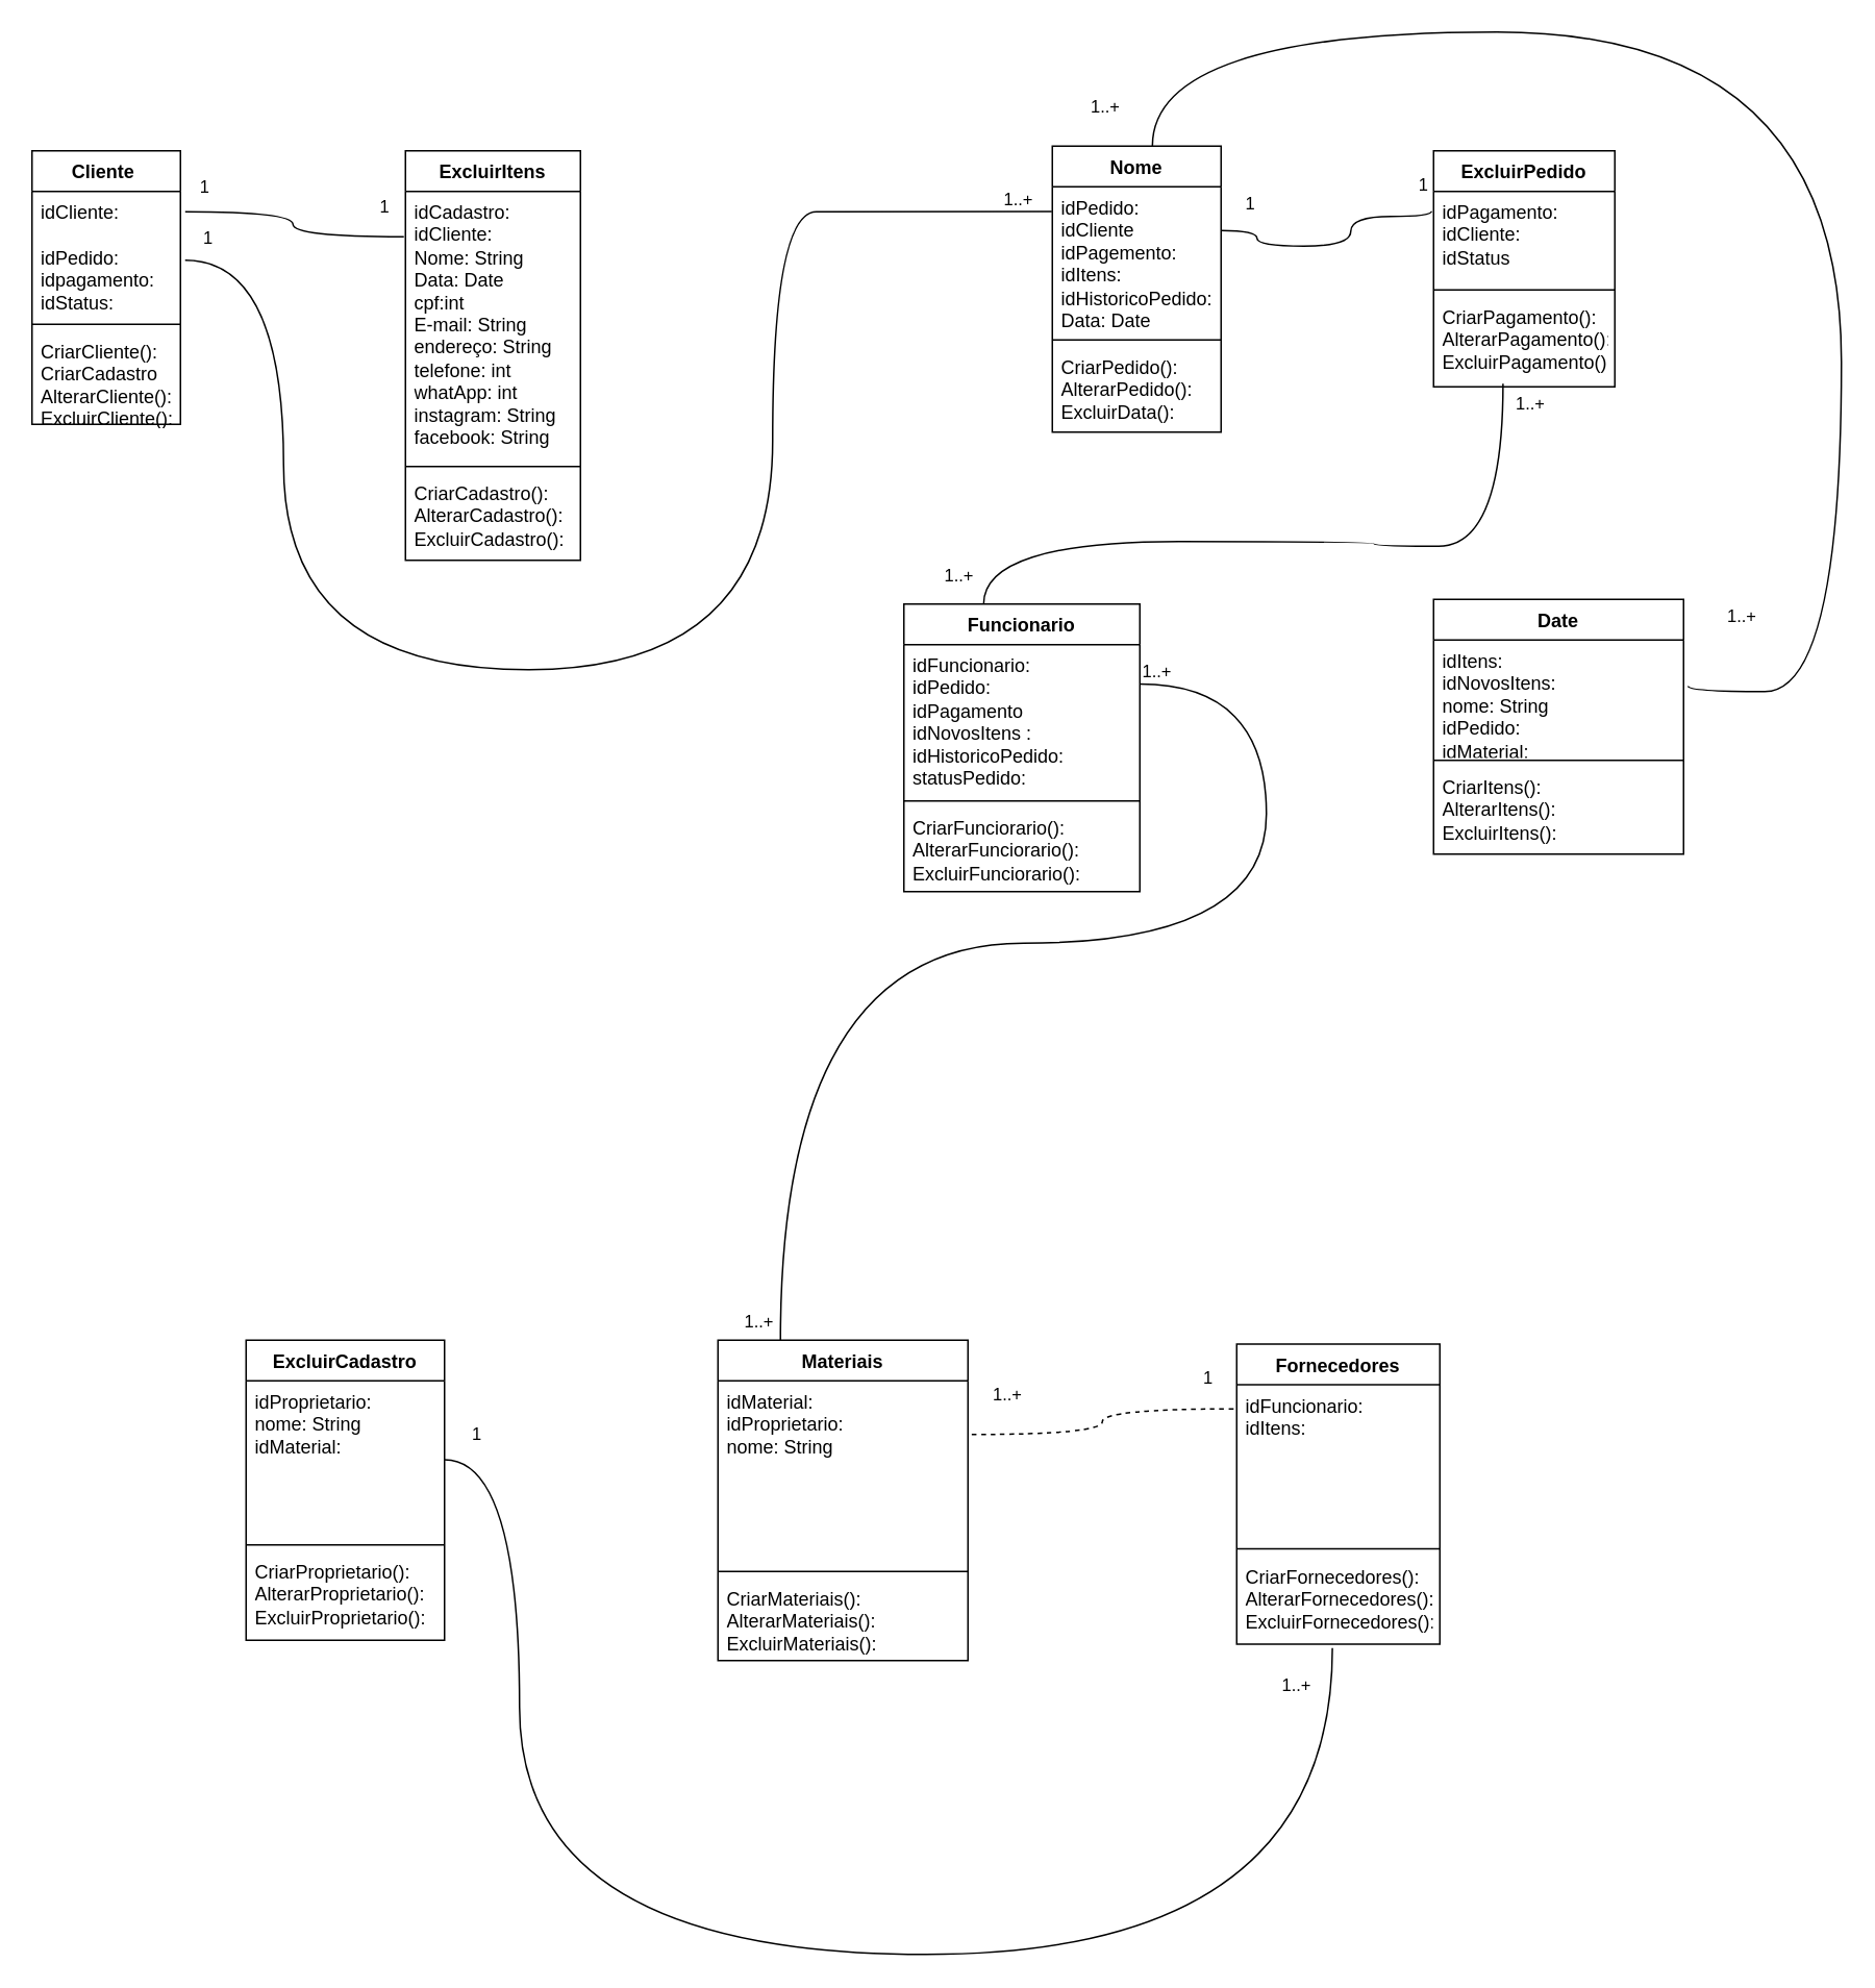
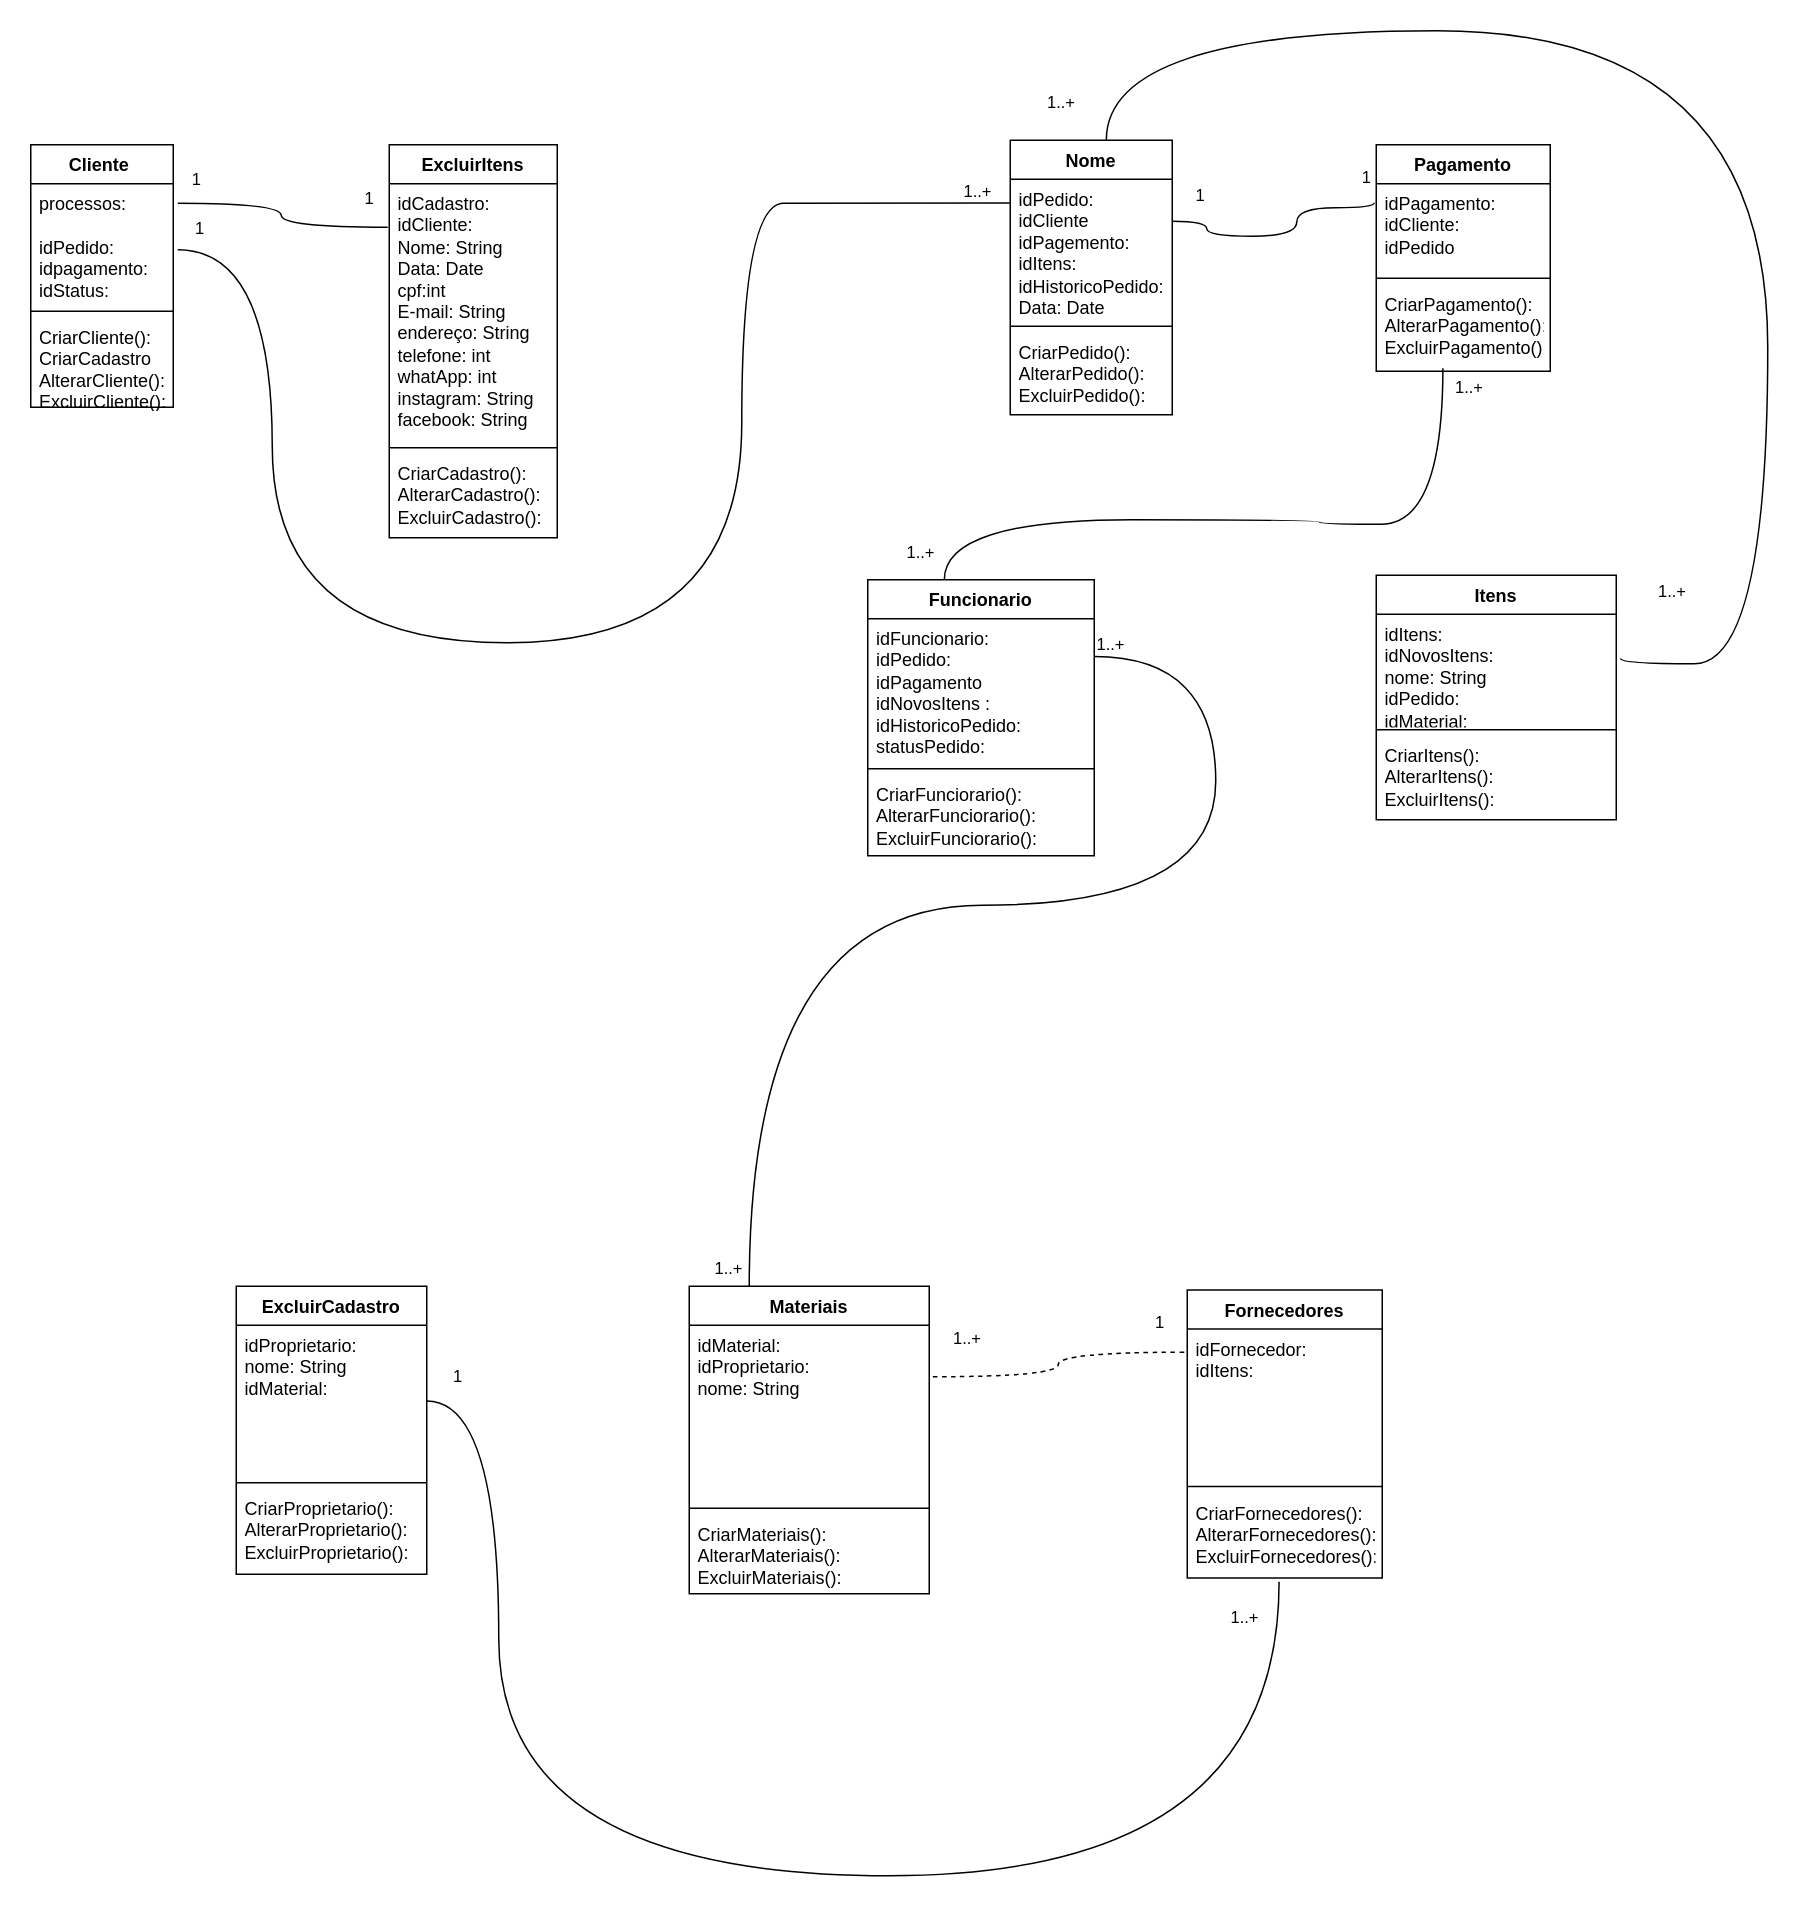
- <mxCell id="22" value="ExcluirPedido" style="swimlane;fontStyle=1;align=center;verticalAlign=top;childLayout=stackLayout;horizontal=1;startSize=26;horizontalStack=0;resizeParent=1;resizeParentMax=0;resizeLast=0;collapsible=1;marginBottom=0;whiteSpace=wrap;html=1;" parent="1" vertex="1"><mxGeometry x="917" y="96" width="116" height="151" as="geometry" /></mxCell>
+ <mxCell id="22" value="Pagamento" style="swimlane;fontStyle=1;align=center;verticalAlign=top;childLayout=stackLayout;horizontal=1;startSize=26;horizontalStack=0;resizeParent=1;resizeParentMax=0;resizeLast=0;collapsible=1;marginBottom=0;whiteSpace=wrap;html=1;" parent="1" vertex="1"><mxGeometry x="917" y="96" width="116" height="151" as="geometry" /></mxCell>
- <mxCell id="23" value="idPagamento:&lt;div&gt;idCliente:&lt;/div&gt;&lt;div&gt;idStatus&lt;br&gt;&lt;div&gt;&lt;br&gt;&lt;/div&gt;&lt;/div&gt;" style="text;strokeColor=none;fillColor=none;align=left;verticalAlign=top;spacingLeft=4;spacingRight=4;overflow=hidden;rotatable=0;points=[[0,0.5],[1,0.5]];portConstraint=eastwest;whiteSpace=wrap;html=1;" parent="22" vertex="1"><mxGeometry y="26" width="116" height="59" as="geometry" /></mxCell>
+ <mxCell id="23" value="idPagamento:&lt;div&gt;idCliente:&lt;/div&gt;&lt;div&gt;idPedido&lt;br&gt;&lt;div&gt;&lt;br&gt;&lt;/div&gt;&lt;/div&gt;" style="text;strokeColor=none;fillColor=none;align=left;verticalAlign=top;spacingLeft=4;spacingRight=4;overflow=hidden;rotatable=0;points=[[0,0.5],[1,0.5]];portConstraint=eastwest;whiteSpace=wrap;html=1;" parent="22" vertex="1"><mxGeometry y="26" width="116" height="59" as="geometry" /></mxCell>
- <mxCell id="3" value="&lt;div&gt;idCliente:&amp;nbsp;&lt;/div&gt;&lt;div&gt;&lt;br&gt;&lt;/div&gt;idPedido:&lt;div&gt;idpagamento:&lt;/div&gt;&lt;div&gt;idStatus:&lt;/div&gt;&lt;div&gt;&lt;br&gt;&lt;div&gt;&lt;br&gt;&lt;/div&gt;&lt;div&gt;&lt;br&gt;&lt;/div&gt;&lt;/div&gt;" style="text;strokeColor=none;fillColor=none;align=left;verticalAlign=top;spacingLeft=4;spacingRight=4;overflow=hidden;rotatable=0;points=[[0,0.5],[1,0.5]];portConstraint=eastwest;whiteSpace=wrap;html=1;" parent="2" vertex="1"><mxGeometry y="26" width="95" height="81" as="geometry" /></mxCell>
+ <mxCell id="3" value="&lt;div&gt;processos:&amp;nbsp;&lt;/div&gt;&lt;div&gt;&lt;br&gt;&lt;/div&gt;idPedido:&lt;div&gt;idpagamento:&lt;/div&gt;&lt;div&gt;idStatus:&lt;/div&gt;&lt;div&gt;&lt;br&gt;&lt;div&gt;&lt;br&gt;&lt;/div&gt;&lt;div&gt;&lt;br&gt;&lt;/div&gt;&lt;/div&gt;" style="text;strokeColor=none;fillColor=none;align=left;verticalAlign=top;spacingLeft=4;spacingRight=4;overflow=hidden;rotatable=0;points=[[0,0.5],[1,0.5]];portConstraint=eastwest;whiteSpace=wrap;html=1;" parent="2" vertex="1"><mxGeometry y="26" width="95" height="81" as="geometry" /></mxCell>
- <mxCell id="17" value="CriarPedido():&lt;div&gt;Alterar&lt;span style=&quot;background-color: transparent; color: light-dark(rgb(0, 0, 0), rgb(255, 255, 255));&quot;&gt;Pedido&lt;/span&gt;&lt;span style=&quot;background-color: transparent; color: light-dark(rgb(0, 0, 0), rgb(255, 255, 255));&quot;&gt;():&lt;/span&gt;&lt;/div&gt;&lt;div&gt;Excluir&lt;span style=&quot;background-color: transparent; color: light-dark(rgb(0, 0, 0), rgb(255, 255, 255));&quot;&gt;Data&lt;/span&gt;&lt;span style=&quot;background-color: transparent; color: light-dark(rgb(0, 0, 0), rgb(255, 255, 255));&quot;&gt;():&lt;/span&gt;&lt;/div&gt;" style="text;strokeColor=none;fillColor=none;align=left;verticalAlign=top;spacingLeft=4;spacingRight=4;overflow=hidden;rotatable=0;points=[[0,0.5],[1,0.5]];portConstraint=eastwest;whiteSpace=wrap;html=1;" parent="14" vertex="1"><mxGeometry y="128" width="108" height="55" as="geometry" /></mxCell>
+ <mxCell id="17" value="CriarPedido():&lt;div&gt;Alterar&lt;span style=&quot;background-color: transparent; color: light-dark(rgb(0, 0, 0), rgb(255, 255, 255));&quot;&gt;Pedido&lt;/span&gt;&lt;span style=&quot;background-color: transparent; color: light-dark(rgb(0, 0, 0), rgb(255, 255, 255));&quot;&gt;():&lt;/span&gt;&lt;/div&gt;&lt;div&gt;Excluir&lt;span style=&quot;background-color: transparent; color: light-dark(rgb(0, 0, 0), rgb(255, 255, 255));&quot;&gt;Pedido&lt;/span&gt;&lt;span style=&quot;background-color: transparent; color: light-dark(rgb(0, 0, 0), rgb(255, 255, 255));&quot;&gt;():&lt;/span&gt;&lt;/div&gt;" style="text;strokeColor=none;fillColor=none;align=left;verticalAlign=top;spacingLeft=4;spacingRight=4;overflow=hidden;rotatable=0;points=[[0,0.5],[1,0.5]];portConstraint=eastwest;whiteSpace=wrap;html=1;" parent="14" vertex="1"><mxGeometry y="128" width="108" height="55" as="geometry" /></mxCell>
- <mxCell id="18" value="Date&lt;div&gt;&lt;br&gt;&lt;/div&gt;" style="swimlane;fontStyle=1;align=center;verticalAlign=top;childLayout=stackLayout;horizontal=1;startSize=26;horizontalStack=0;resizeParent=1;resizeParentMax=0;resizeLast=0;collapsible=1;marginBottom=0;whiteSpace=wrap;html=1;" parent="1" vertex="1"><mxGeometry x="917" y="383" width="160" height="163" as="geometry" /></mxCell>
+ <mxCell id="18" value="Itens&lt;div&gt;&lt;br&gt;&lt;/div&gt;" style="swimlane;fontStyle=1;align=center;verticalAlign=top;childLayout=stackLayout;horizontal=1;startSize=26;horizontalStack=0;resizeParent=1;resizeParentMax=0;resizeLast=0;collapsible=1;marginBottom=0;whiteSpace=wrap;html=1;" parent="1" vertex="1"><mxGeometry x="917" y="383" width="160" height="163" as="geometry" /></mxCell>
- <mxCell id="43" value="idFuncionario:&lt;div&gt;idItens:&lt;/div&gt;" style="text;strokeColor=none;fillColor=none;align=left;verticalAlign=top;spacingLeft=4;spacingRight=4;overflow=hidden;rotatable=0;points=[[0,0.5],[1,0.5]];portConstraint=eastwest;whiteSpace=wrap;html=1;" parent="42" vertex="1"><mxGeometry y="26" width="130" height="101" as="geometry" /></mxCell>
+ <mxCell id="43" value="idFornecedor:&lt;div&gt;idItens:&lt;/div&gt;" style="text;strokeColor=none;fillColor=none;align=left;verticalAlign=top;spacingLeft=4;spacingRight=4;overflow=hidden;rotatable=0;points=[[0,0.5],[1,0.5]];portConstraint=eastwest;whiteSpace=wrap;html=1;" parent="42" vertex="1"><mxGeometry y="26" width="130" height="101" as="geometry" /></mxCell>
